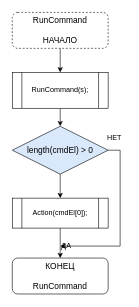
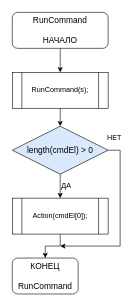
- <mxCell id="3" value="&lt;font style=&quot;font-size: 14px&quot;&gt;RunCommand&lt;br&gt;&lt;br&gt;НАЧАЛО&lt;/font&gt;" style="rounded=1;whiteSpace=wrap;html=1;dashed=1;" vertex="1" parent="1"><mxGeometry x="20" y="20" width="160" height="60" as="geometry" /></mxCell>
+ <mxCell id="3" value="&lt;font style=&quot;font-size: 14px&quot;&gt;RunCommand&lt;br&gt;&lt;br&gt;НАЧАЛО&lt;/font&gt;" style="rounded=1;whiteSpace=wrap;html=1;" vertex="1" parent="1"><mxGeometry x="20" y="20" width="160" height="60" as="geometry" /></mxCell>
- <mxCell id="10" value="Action(cmdEl[0]);" style="shape=process;whiteSpace=wrap;html=1;backgroundOutline=1;" vertex="1" parent="1"><mxGeometry x="20" y="330" width="160" height="50" as="geometry" /></mxCell>
+ <mxCell id="10" value="Action(cmdEl[0]);" style="shape=process;whiteSpace=wrap;html=1;backgroundOutline=1;" vertex="1" parent="1"><mxGeometry x="20" y="330" width="160" height="60" as="geometry" /></mxCell>
- <mxCell id="12" value="ДА" style="text;html=1;align=center;verticalAlign=middle;resizable=0;points=[];autosize=1;strokeColor=none;" vertex="1" parent="1"><mxGeometry x="95" y="400" width="30" height="20" as="geometry" /></mxCell>
+ <mxCell id="12" value="ДА" style="text;html=1;align=center;verticalAlign=middle;resizable=0;points=[];autosize=1;strokeColor=none;" vertex="1" parent="1"><mxGeometry x="95" y="300" width="30" height="20" as="geometry" /></mxCell>
- <mxCell id="11" value="&lt;font style=&quot;font-size: 14px&quot;&gt;КОНЕЦ&lt;br&gt;&lt;br&gt;RunCommand&lt;br&gt;&lt;/font&gt;" style="rounded=1;whiteSpace=wrap;html=1;" vertex="1" parent="1"><mxGeometry x="20" y="430" width="160" height="60" as="geometry" /></mxCell>
+ <mxCell id="11" value="&lt;font style=&quot;font-size: 14px&quot;&gt;КОНЕЦ&lt;br&gt;&lt;br&gt;RunCommand&lt;br&gt;&lt;/font&gt;" style="rounded=1;whiteSpace=wrap;html=1;" vertex="1" parent="1"><mxGeometry x="20" y="430" width="110" height="60" as="geometry" /></mxCell>
